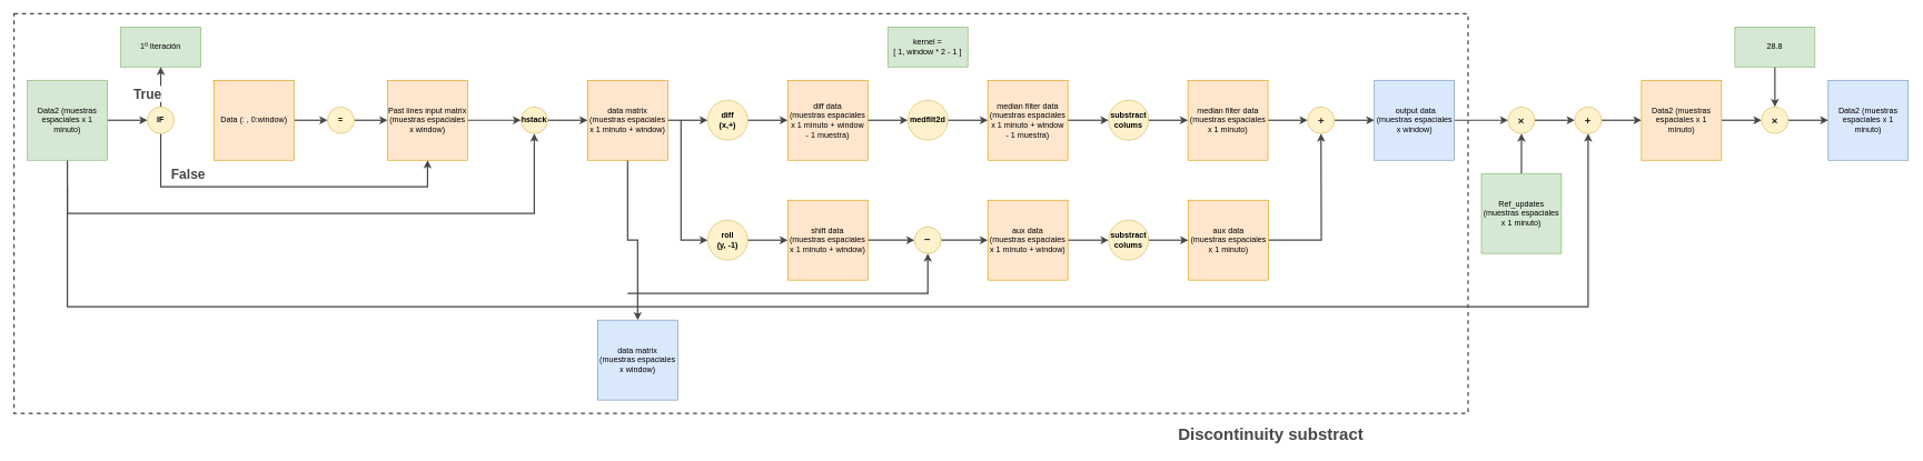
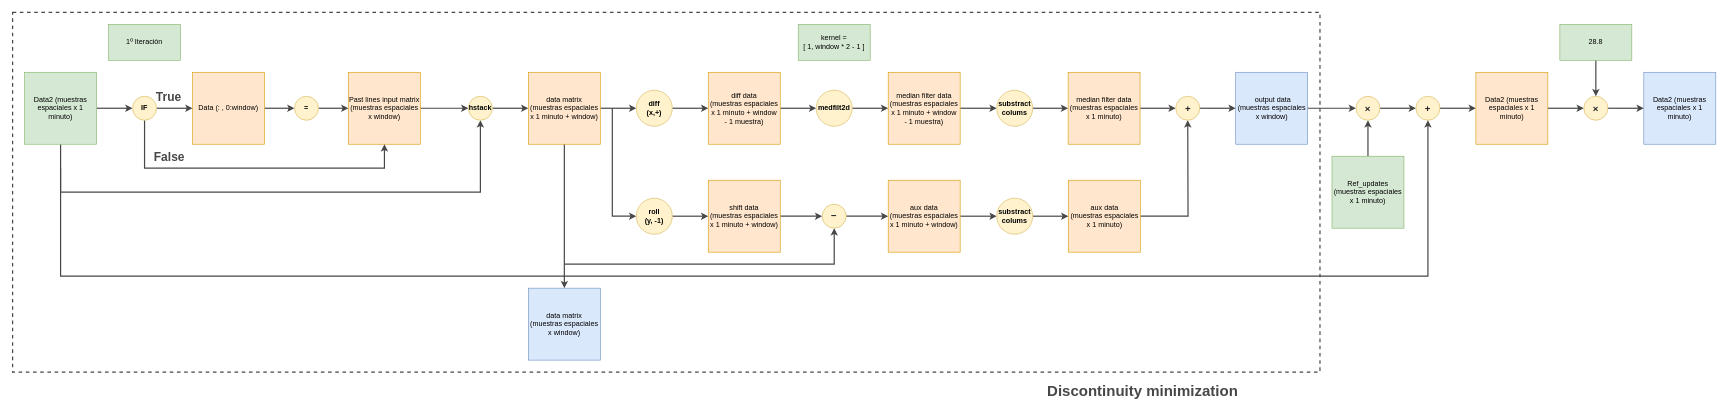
- <mxCell id="59" value="&lt;font style=&quot;font-size: 20px;&quot;&gt;&lt;b&gt;True&lt;/b&gt;&lt;/font&gt;" style="edgeStyle=orthogonalEdgeStyle;rounded=0;orthogonalLoop=1;jettySize=auto;html=1;strokeColor=#474747;strokeWidth=2;fontSize=15;fontColor=#474747;" edge="1" parent="1" source="62" target="3"><mxGeometry x="-0.333" y="20" relative="1" as="geometry"><mxPoint as="offset" /></mxGeometry></mxCell>
+ <mxCell id="59" value="&lt;font style=&quot;font-size: 20px;&quot;&gt;&lt;b&gt;True&lt;/b&gt;&lt;/font&gt;" style="edgeStyle=orthogonalEdgeStyle;rounded=0;orthogonalLoop=1;jettySize=auto;html=1;strokeColor=#474747;strokeWidth=2;fontSize=15;fontColor=#474747;" edge="1" parent="1" source="62" target="58"><mxGeometry x="-0.333" y="20" relative="1" as="geometry"><mxPoint as="offset" /></mxGeometry></mxCell>
- <mxCell id="14" value="data matrix &lt;br&gt;(muestras espaciales x window)" style="rounded=0;whiteSpace=wrap;html=1;fillColor=#dae8fc;strokeColor=#6c8ebf;" vertex="1" parent="1"><mxGeometry x="895" y="480" width="120" height="120" as="geometry" /></mxCell>
+ <mxCell id="14" value="data matrix &lt;br&gt;(muestras espaciales x window)" style="rounded=0;whiteSpace=wrap;html=1;fillColor=#dae8fc;strokeColor=#6c8ebf;" vertex="1" parent="1"><mxGeometry x="880" y="480" width="120" height="120" as="geometry" /></mxCell>
- <mxCell id="54" value="&lt;font color=&quot;#474747&quot; style=&quot;font-size: 25px;&quot;&gt;&lt;b&gt;Discontinuity substract&lt;/b&gt;&lt;/font&gt;" style="text;html=1;align=center;verticalAlign=middle;resizable=0;points=[];autosize=1;strokeColor=none;fillColor=none;" vertex="1" parent="1"><mxGeometry x="1734" y="630" width="340" height="40" as="geometry" /></mxCell>
+ <mxCell id="54" value="&lt;font color=&quot;#474747&quot; style=&quot;font-size: 25px;&quot;&gt;&lt;b&gt;Discontinuity minimization&lt;/b&gt;&lt;/font&gt;" style="text;html=1;align=center;verticalAlign=middle;resizable=0;points=[];autosize=1;strokeColor=none;fillColor=none;" vertex="1" parent="1"><mxGeometry x="1734" y="630" width="340" height="40" as="geometry" /></mxCell>
